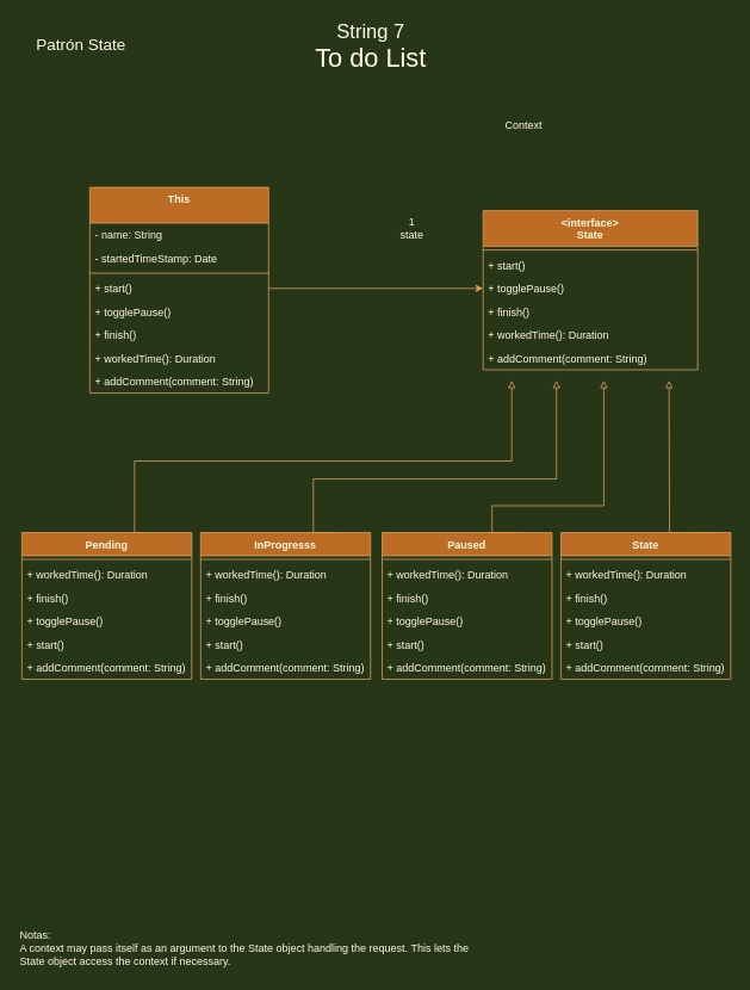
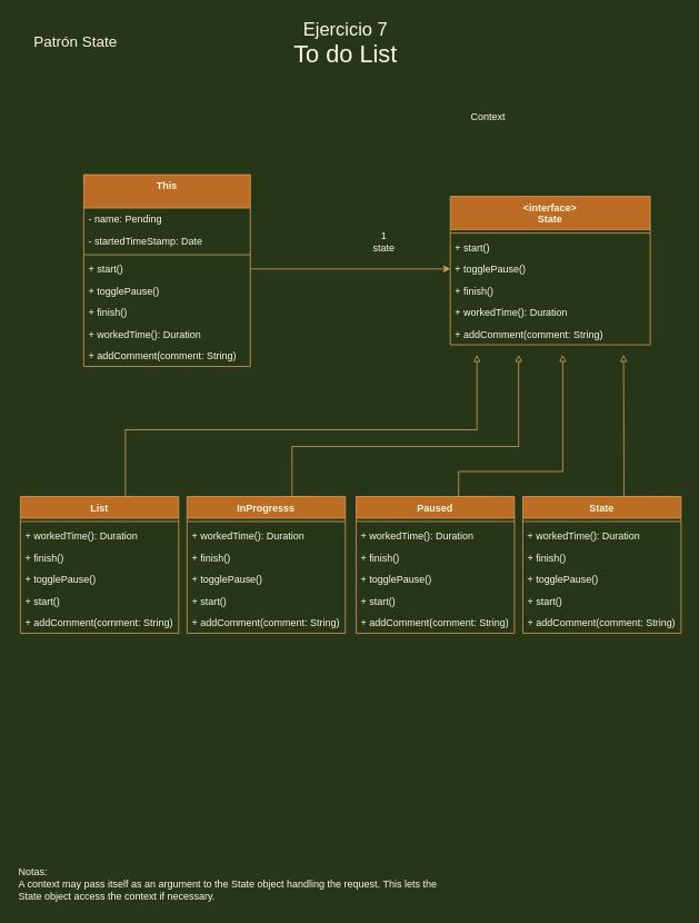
- <mxCell id="11" value="String 7" style="text;html=1;align=center;verticalAlign=middle;resizable=0;points=[];autosize=1;strokeColor=none;fillColor=none;fontSize=22;fontColor=#FEFAE0;" vertex="1" parent="1"><mxGeometry x="354" y="20" width="120" height="30" as="geometry" /></mxCell>
+ <mxCell id="11" value="Ejercicio 7" style="text;html=1;align=center;verticalAlign=middle;resizable=0;points=[];autosize=1;strokeColor=none;fillColor=none;fontSize=22;fontColor=#FEFAE0;" vertex="1" parent="1"><mxGeometry x="354" y="20" width="120" height="30" as="geometry" /></mxCell>
- <mxCell id="24" value="1&lt;br&gt;state" style="text;html=1;align=center;verticalAlign=middle;resizable=0;points=[];autosize=1;strokeColor=none;fillColor=none;fontColor=#FEFAE0;" vertex="1" parent="1"><mxGeometry x="440" y="240" width="40" height="30" as="geometry" /></mxCell>
+ <mxCell id="24" value="1&lt;br&gt;state" style="text;html=1;align=center;verticalAlign=middle;resizable=0;points=[];autosize=1;strokeColor=none;fillColor=none;fontColor=#FEFAE0;" vertex="1" parent="1"><mxGeometry x="440" y="275" width="40" height="30" as="geometry" /></mxCell>
- <mxCell id="3" value="- name: String" style="text;strokeColor=none;fillColor=none;align=left;verticalAlign=top;spacingLeft=4;spacingRight=4;overflow=hidden;rotatable=0;points=[[0,0.5],[1,0.5]];portConstraint=eastwest;fontColor=#FEFAE0;" vertex="1" parent="2"><mxGeometry y="40" width="200" height="26" as="geometry" /></mxCell>
+ <mxCell id="3" value="- name: Pending" style="text;strokeColor=none;fillColor=none;align=left;verticalAlign=top;spacingLeft=4;spacingRight=4;overflow=hidden;rotatable=0;points=[[0,0.5],[1,0.5]];portConstraint=eastwest;fontColor=#FEFAE0;" vertex="1" parent="2"><mxGeometry y="40" width="200" height="26" as="geometry" /></mxCell>
- <mxCell id="26" value="Pending" style="swimlane;fontStyle=1;align=center;verticalAlign=top;childLayout=stackLayout;horizontal=1;startSize=26;horizontalStack=0;resizeParent=1;resizeParentMax=0;resizeLast=0;collapsible=1;marginBottom=0;fillColor=#BC6C25;strokeColor=#DDA15E;fontColor=#FEFAE0;" vertex="1" parent="1"><mxGeometry x="24" y="595" width="190" height="164" as="geometry" /></mxCell>
+ <mxCell id="26" value="List" style="swimlane;fontStyle=1;align=center;verticalAlign=top;childLayout=stackLayout;horizontal=1;startSize=26;horizontalStack=0;resizeParent=1;resizeParentMax=0;resizeLast=0;collapsible=1;marginBottom=0;fillColor=#BC6C25;strokeColor=#DDA15E;fontColor=#FEFAE0;" vertex="1" parent="1"><mxGeometry x="24" y="595" width="190" height="164" as="geometry" /></mxCell>
